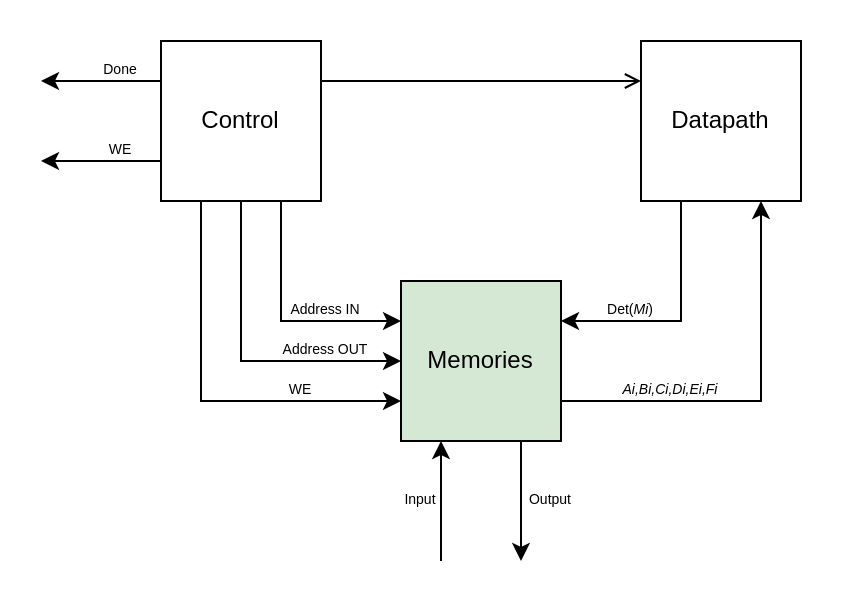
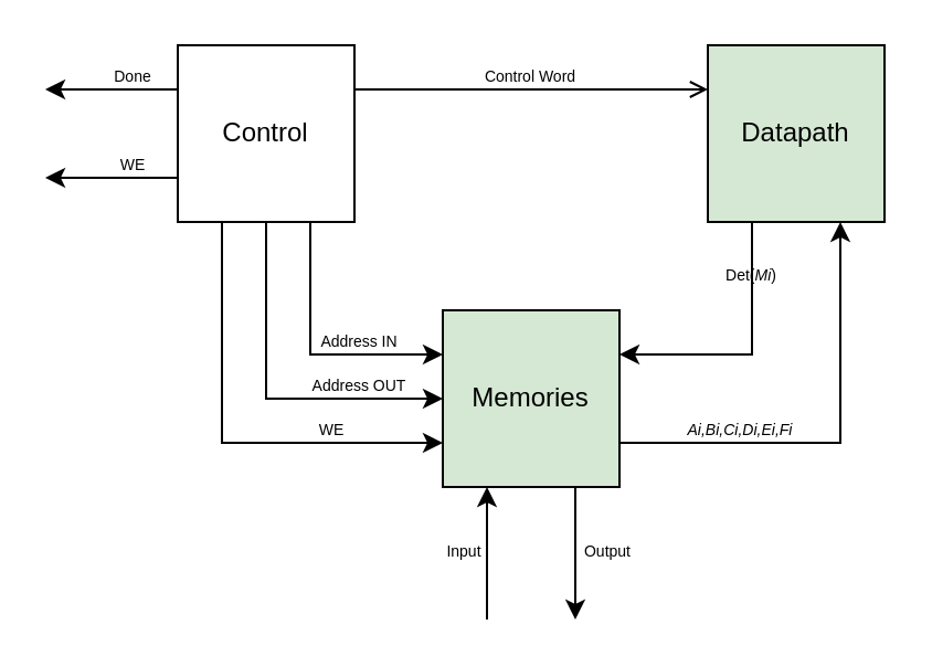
+ <mxCell id="15" value="Control Word" style="text;html=1;align=center;verticalAlign=middle;whiteSpace=wrap;rounded=0;fontSize=7;" vertex="1" parent="1"><mxGeometry x="195" y="20" width="90" height="30" as="geometry" /></mxCell>
- <mxCell id="3" value="Datapath" style="rounded=0;whiteSpace=wrap;html=1;" vertex="1" parent="1"><mxGeometry x="320" y="20" width="80" height="80" as="geometry" /></mxCell>
+ <mxCell id="3" value="Datapath" style="rounded=0;whiteSpace=wrap;html=1;fillColor=#d5e8d4;" vertex="1" parent="1"><mxGeometry x="320" y="20" width="80" height="80" as="geometry" /></mxCell>
- <mxCell id="19" value="Det(&lt;i style=&quot;font-size: 7px;&quot;&gt;Mi&lt;/i&gt;)" style="text;html=1;align=center;verticalAlign=middle;whiteSpace=wrap;rounded=0;fontSize=7;" vertex="1" parent="1"><mxGeometry x="290" y="140" width="50" height="30" as="geometry" /></mxCell>
+ <mxCell id="19" value="Det(&lt;i style=&quot;font-size: 7px;&quot;&gt;Mi&lt;/i&gt;)" style="text;html=1;align=center;verticalAlign=middle;whiteSpace=wrap;rounded=0;fontSize=7;" vertex="1" parent="1"><mxGeometry x="315" y="110" width="50" height="30" as="geometry" /></mxCell>
